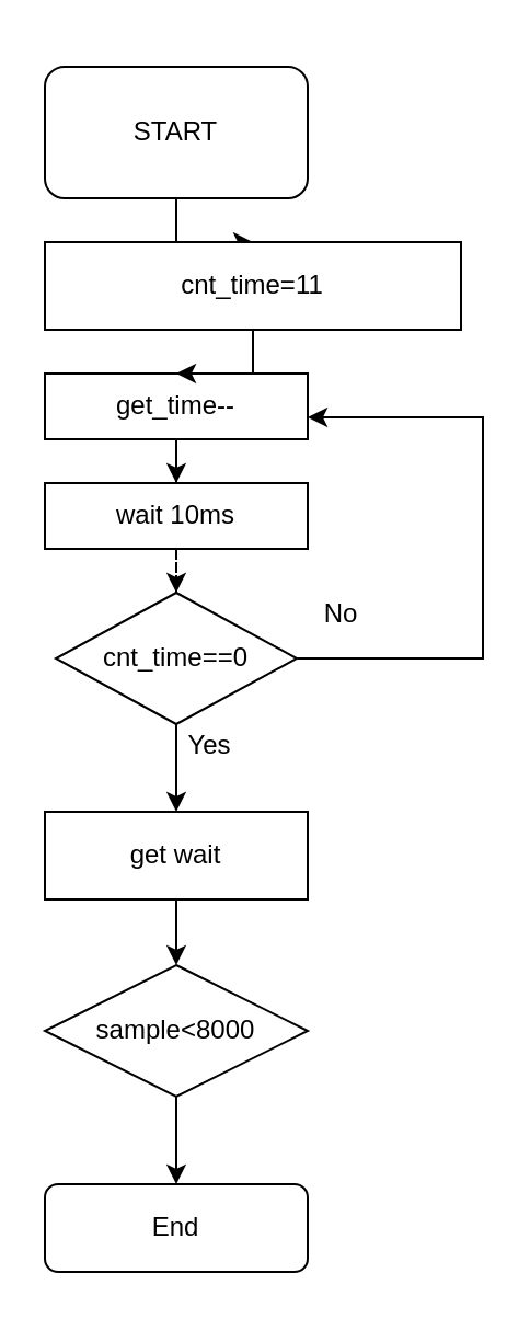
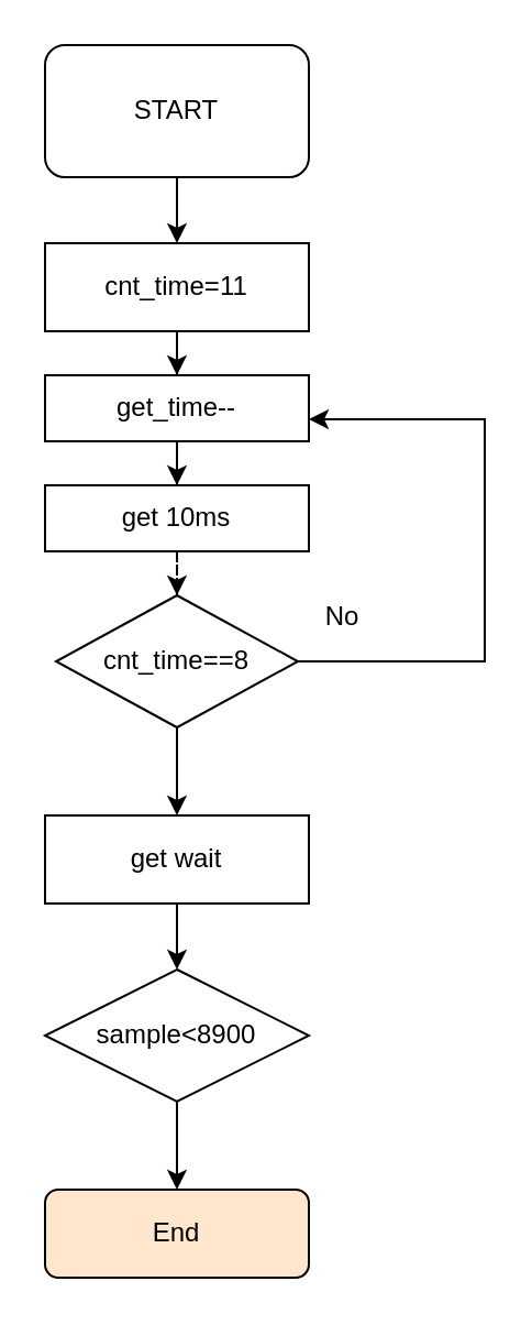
- <mxCell id="7" value="START" style="rounded=1;whiteSpace=wrap;html=1;" vertex="1" parent="1"><mxGeometry x="20" y="30" width="120" height="60" as="geometry" /></mxCell>
+ <mxCell id="7" value="START" style="rounded=1;whiteSpace=wrap;html=1;" vertex="1" parent="1"><mxGeometry x="20" y="20" width="120" height="60" as="geometry" /></mxCell>
- <mxCell id="9" value="cnt_time=11" style="rounded=0;whiteSpace=wrap;html=1;" vertex="1" parent="1"><mxGeometry x="20" y="110" width="190" height="40" as="geometry" /></mxCell>
+ <mxCell id="9" value="cnt_time=11" style="rounded=0;whiteSpace=wrap;html=1;" vertex="1" parent="1"><mxGeometry x="20" y="110" width="120" height="40" as="geometry" /></mxCell>
- <mxCell id="5" value="wait 10ms" style="rounded=0;whiteSpace=wrap;html=1;" vertex="1" parent="1"><mxGeometry x="20" y="220" width="120" height="30" as="geometry" /></mxCell>
+ <mxCell id="5" value="get 10ms" style="rounded=0;whiteSpace=wrap;html=1;" vertex="1" parent="1"><mxGeometry x="20" y="220" width="120" height="30" as="geometry" /></mxCell>
- <mxCell id="12" value="cnt_time==0" style="rhombus;whiteSpace=wrap;html=1;" vertex="1" parent="1"><mxGeometry x="25" y="270" width="110" height="60" as="geometry" /></mxCell>
+ <mxCell id="12" value="cnt_time==8" style="rhombus;whiteSpace=wrap;html=1;" vertex="1" parent="1"><mxGeometry x="25" y="270" width="110" height="60" as="geometry" /></mxCell>
- <mxCell id="19" value="Yes" style="text;html=1;align=center;verticalAlign=middle;resizable=0;points=[];autosize=1;strokeColor=none;fillColor=none;" vertex="1" parent="1"><mxGeometry x="80" y="330" width="30" height="20" as="geometry" /></mxCell>
- <mxCell id="17" value="sample&amp;lt;8000" style="rhombus;whiteSpace=wrap;html=1;" vertex="1" parent="1"><mxGeometry x="20" y="440" width="120" height="60" as="geometry" /></mxCell>
+ <mxCell id="17" value="sample&amp;lt;8900" style="rhombus;whiteSpace=wrap;html=1;" vertex="1" parent="1"><mxGeometry x="20" y="440" width="120" height="60" as="geometry" /></mxCell>
- <mxCell id="18" value="End" style="rounded=1;whiteSpace=wrap;html=1;" vertex="1" parent="1"><mxGeometry x="20" y="540" width="120" height="40" as="geometry" /></mxCell>
+ <mxCell id="18" value="End" style="rounded=1;whiteSpace=wrap;html=1;fillColor=#ffe6cc;" vertex="1" parent="1"><mxGeometry x="20" y="540" width="120" height="40" as="geometry" /></mxCell>
